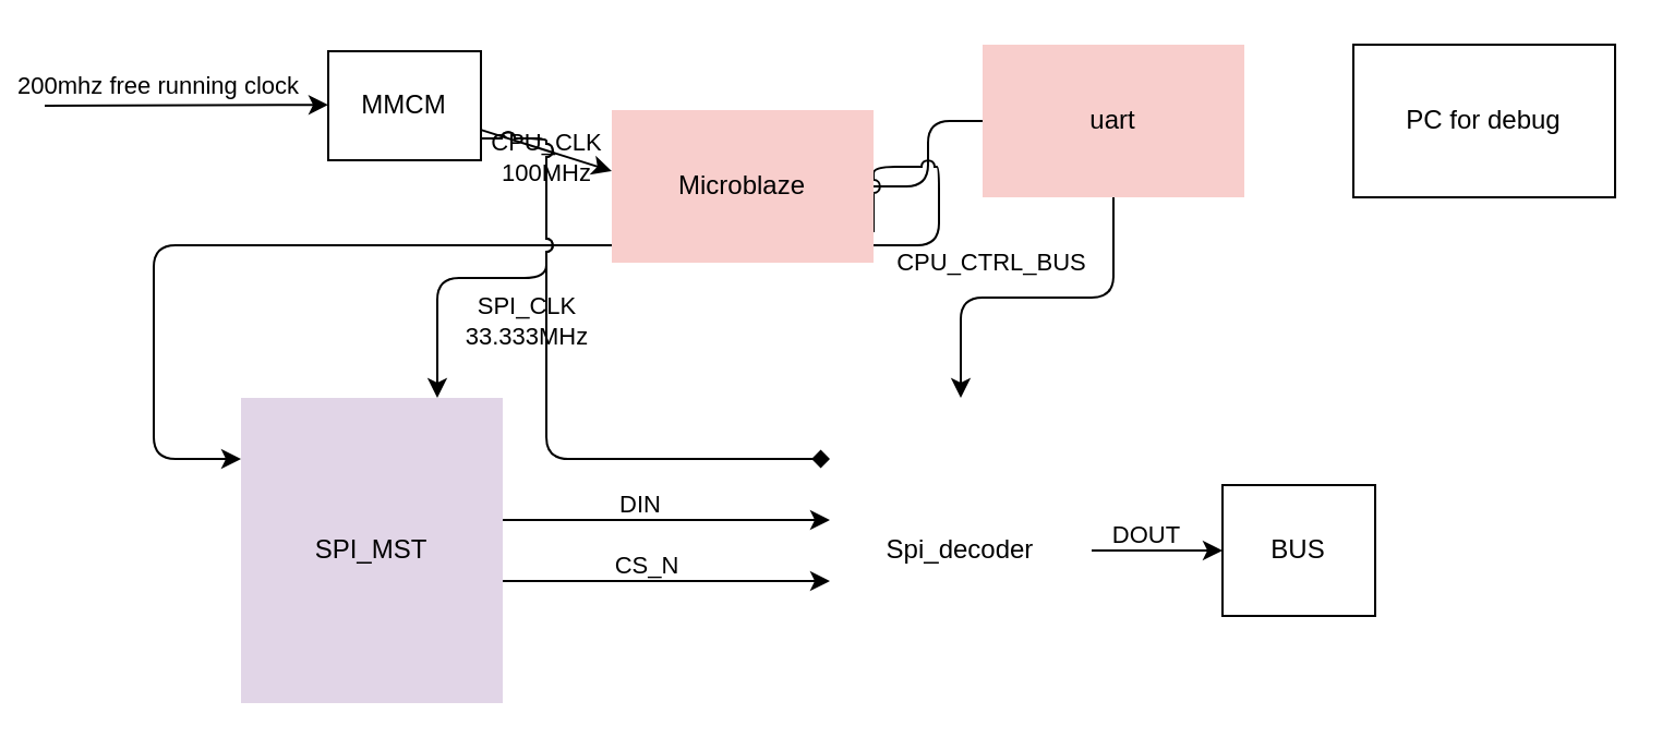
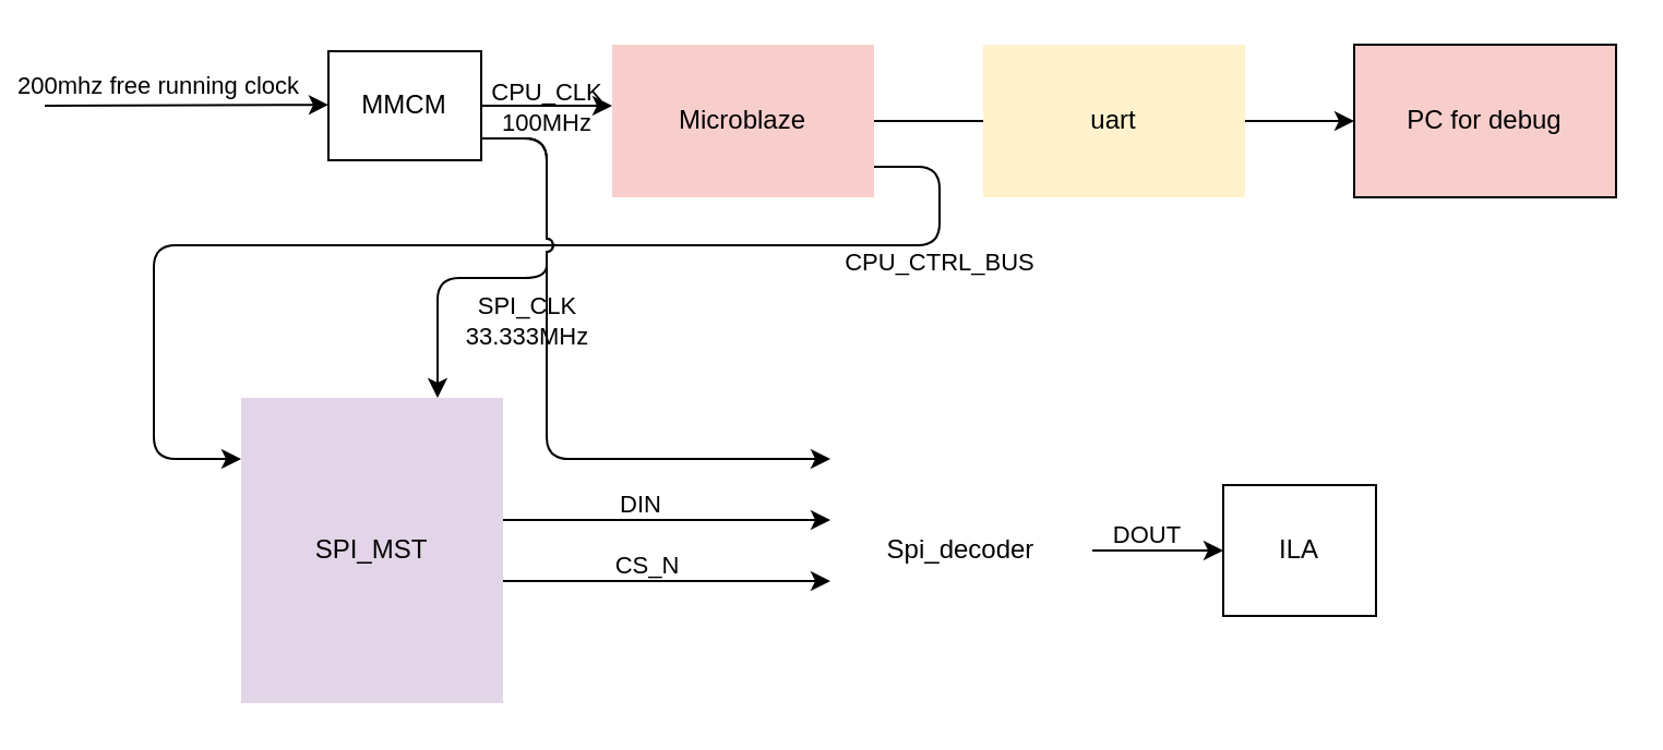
- <mxCell id="23" value="uart" style="rounded=0;whiteSpace=wrap;html=1;points=[[0,0.2,0,0,0],[0,0.4,0,0,0],[0,0.6,0,0,0],[0,0.8,0,0,0],[0.25,0,0,0,0],[0.25,1,0,0,0],[0.5,0,0,0,0],[0.5,1,0,0,0],[0.75,0,0,0,0],[0.75,1,0,0,0],[1,0.2,0,0,0],[1,0.4,0,0,0],[1,0.6,0,0,0],[1,0.8,0,0,0]];fillColor=#f8cecc;strokeColor=none;" vertex="1" parent="1"><mxGeometry x="450" y="20" width="120" height="70" as="geometry" /></mxCell>
+ <mxCell id="23" value="uart" style="rounded=0;whiteSpace=wrap;html=1;points=[[0,0.2,0,0,0],[0,0.4,0,0,0],[0,0.6,0,0,0],[0,0.8,0,0,0],[0.25,0,0,0,0],[0.25,1,0,0,0],[0.5,0,0,0,0],[0.5,1,0,0,0],[0.75,0,0,0,0],[0.75,1,0,0,0],[1,0.2,0,0,0],[1,0.4,0,0,0],[1,0.6,0,0,0],[1,0.8,0,0,0]];fillColor=#fff2cc;strokeColor=none;" vertex="1" parent="1"><mxGeometry x="450" y="20" width="120" height="70" as="geometry" /></mxCell>
- <mxCell id="25" value="PC for debug" style="rounded=0;whiteSpace=wrap;html=1;points=[[0,0.2,0,0,0],[0,0.4,0,0,0],[0,0.6,0,0,0],[0,0.8,0,0,0],[0.25,0,0,0,0],[0.25,1,0,0,0],[0.5,0,0,0,0],[0.5,1,0,0,0],[0.75,0,0,0,0],[0.75,1,0,0,0],[1,0.2,0,0,0],[1,0.4,0,0,0],[1,0.6,0,0,0],[1,0.8,0,0,0]];" vertex="1" parent="1"><mxGeometry x="620" y="20" width="120" height="70" as="geometry" /></mxCell>
+ <mxCell id="25" value="PC for debug" style="rounded=0;whiteSpace=wrap;html=1;points=[[0,0.2,0,0,0],[0,0.4,0,0,0],[0,0.6,0,0,0],[0,0.8,0,0,0],[0.25,0,0,0,0],[0.25,1,0,0,0],[0.5,0,0,0,0],[0.5,1,0,0,0],[0.75,0,0,0,0],[0.75,1,0,0,0],[1,0.2,0,0,0],[1,0.4,0,0,0],[1,0.6,0,0,0],[1,0.8,0,0,0]];fillColor=#f8cecc;" vertex="1" parent="1"><mxGeometry x="620" y="20" width="120" height="70" as="geometry" /></mxCell>
- <mxCell id="13" value="Microblaze" style="rounded=0;whiteSpace=wrap;html=1;points=[[0,0.2,0,0,0],[0,0.4,0,0,0],[0,0.6,0,0,0],[0,0.8,0,0,0],[0.25,0,0,0,0],[0.25,1,0,0,0],[0.5,0,0,0,0],[0.5,1,0,0,0],[0.75,0,0,0,0],[0.75,1,0,0,0],[1,0.2,0,0,0],[1,0.4,0,0,0],[1,0.6,0,0,0],[1,0.8,0,0,0]];fillColor=#f8cecc;strokeColor=none;" vertex="1" parent="1"><mxGeometry x="280" y="50" width="120" height="70" as="geometry" /></mxCell>
+ <mxCell id="13" value="Microblaze" style="rounded=0;whiteSpace=wrap;html=1;points=[[0,0.2,0,0,0],[0,0.4,0,0,0],[0,0.6,0,0,0],[0,0.8,0,0,0],[0.25,0,0,0,0],[0.25,1,0,0,0],[0.5,0,0,0,0],[0.5,1,0,0,0],[0.75,0,0,0,0],[0.75,1,0,0,0],[1,0.2,0,0,0],[1,0.4,0,0,0],[1,0.6,0,0,0],[1,0.8,0,0,0]];fillColor=#f8cecc;strokeColor=none;" vertex="1" parent="1"><mxGeometry x="280" y="20" width="120" height="70" as="geometry" /></mxCell>
- <mxCell id="22" value="" style="edgeStyle=orthogonalEdgeStyle;jumpStyle=arc;html=1;" edge="1" parent="1" source="23" target="2"><mxGeometry relative="1" as="geometry" /></mxCell>
+ <mxCell id="22" value="" style="edgeStyle=orthogonalEdgeStyle;jumpStyle=arc;html=1;" edge="1" parent="1" source="23" target="25"><mxGeometry relative="1" as="geometry" /></mxCell>
- <mxCell id="16" style="edgeStyle=elbowEdgeStyle;html=1;entryX=0;entryY=0.2;entryDx=0;entryDy=0;entryPerimeter=0;exitX=1;exitY=0.8;exitDx=0;exitDy=0;exitPerimeter=0;jumpStyle=arc;endArrow=diamond;" edge="1" parent="1" source="19" target="2"><mxGeometry relative="1" as="geometry"><Array as="points"><mxPoint x="250" y="102" /><mxPoint x="260" y="122" /></Array></mxGeometry></mxCell>
+ <mxCell id="16" style="edgeStyle=elbowEdgeStyle;html=1;entryX=0;entryY=0.2;entryDx=0;entryDy=0;entryPerimeter=0;exitX=1;exitY=0.8;exitDx=0;exitDy=0;exitPerimeter=0;jumpStyle=arc;" edge="1" parent="1" source="19" target="2"><mxGeometry relative="1" as="geometry"><Array as="points"><mxPoint x="250" y="102" /><mxPoint x="260" y="122" /></Array></mxGeometry></mxCell>
- <mxCell id="24" value="BUS" style="rounded=0;whiteSpace=wrap;html=1;points=[[0,0.2,0,0,0],[0,0.4,0,0,0],[0,0.6,0,0,0],[0,0.8,0,0,0],[0.25,0,0,0,0],[0.25,1,0,0,0],[0.5,0,0,0,0],[0.5,1,0,0,0],[0.75,0,0,0,0],[0.75,1,0,0,0],[1,0,0,0,0],[1,0.25,0,0,0],[1,0.5,0,0,0],[1,0.75,0,0,0],[1,1,0,0,0]];" vertex="1" parent="1"><mxGeometry x="560" y="222" width="70" height="60" as="geometry" /></mxCell>
+ <mxCell id="24" value="ILA" style="rounded=0;whiteSpace=wrap;html=1;points=[[0,0.2,0,0,0],[0,0.4,0,0,0],[0,0.6,0,0,0],[0,0.8,0,0,0],[0.25,0,0,0,0],[0.25,1,0,0,0],[0.5,0,0,0,0],[0.5,1,0,0,0],[0.75,0,0,0,0],[0.75,1,0,0,0],[1,0,0,0,0],[1,0.25,0,0,0],[1,0.5,0,0,0],[1,0.75,0,0,0],[1,1,0,0,0]];" vertex="1" parent="1"><mxGeometry x="560" y="222" width="70" height="60" as="geometry" /></mxCell>
